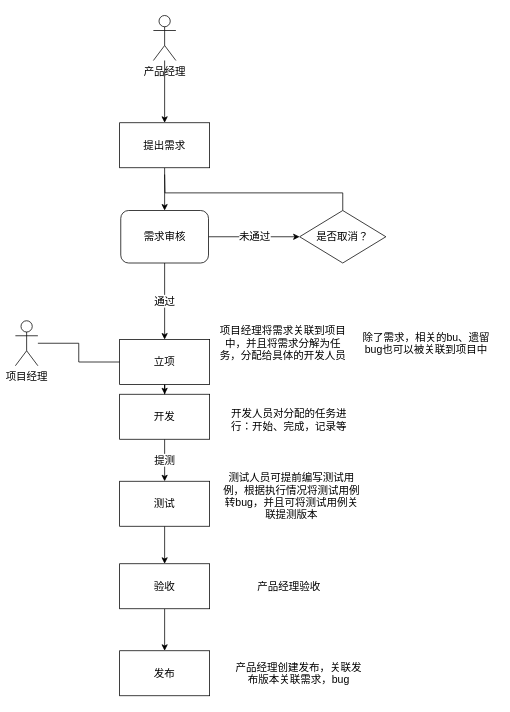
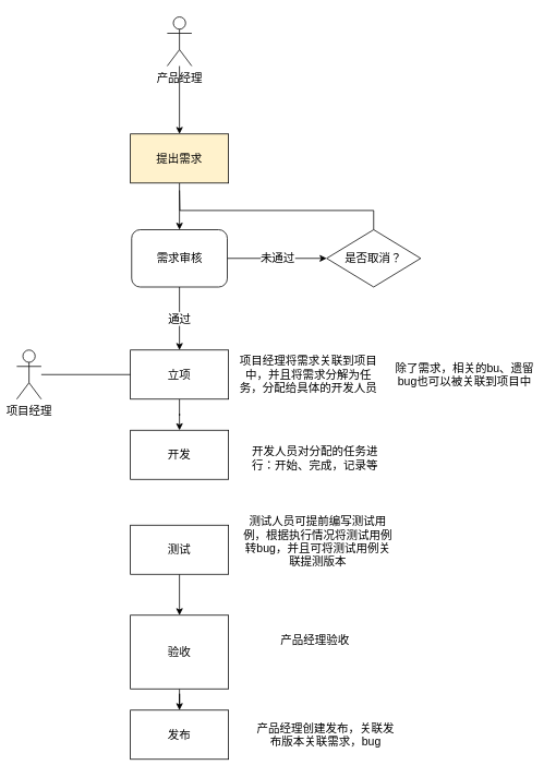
- <mxCell id="5" value="提出需求" style="whiteSpace=wrap;html=1;fontSize=14;" parent="1" vertex="1"><mxGeometry x="159" y="163" width="120" height="60" as="geometry" /></mxCell>
+ <mxCell id="5" value="提出需求" style="whiteSpace=wrap;html=1;fontSize=14;fillColor=#fff2cc;" parent="1" vertex="1"><mxGeometry x="159" y="163" width="120" height="60" as="geometry" /></mxCell>
- <mxCell id="10" value="立项" style="whiteSpace=wrap;html=1;fontSize=14;" parent="1" vertex="1"><mxGeometry x="159" y="452" width="120" height="60" as="geometry" /></mxCell>
+ <mxCell id="10" value="立项" style="whiteSpace=wrap;html=1;fontSize=14;" parent="1" vertex="1"><mxGeometry x="159" y="427" width="120" height="60" as="geometry" /></mxCell>
- <mxCell id="17" value="提测" style="edgeStyle=orthogonalEdgeStyle;rounded=0;orthogonalLoop=1;jettySize=auto;html=1;fontSize=14;endArrow=classic;endFill=1;strokeColor=#000000;" parent="1" source="18" target="22" edge="1"><mxGeometry relative="1" as="geometry" /></mxCell>
- <mxCell id="25" value="验收" style="whiteSpace=wrap;html=1;fontSize=14;" parent="1" vertex="1"><mxGeometry x="159" y="751" width="120" height="60" as="geometry" /></mxCell>
+ <mxCell id="25" value="验收" style="whiteSpace=wrap;html=1;fontSize=14;" parent="1" vertex="1"><mxGeometry x="159" y="751" width="120" height="90" as="geometry" /></mxCell>
